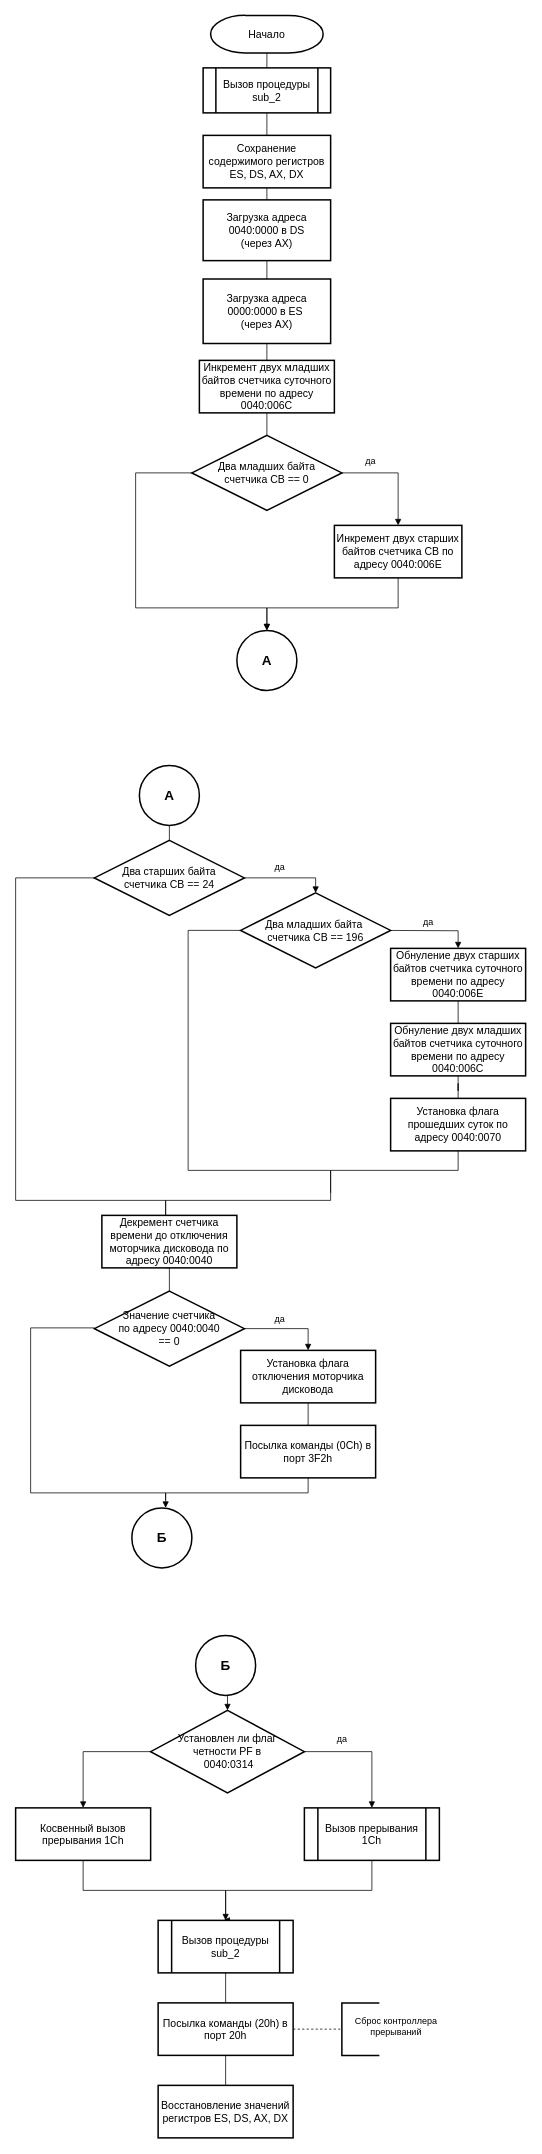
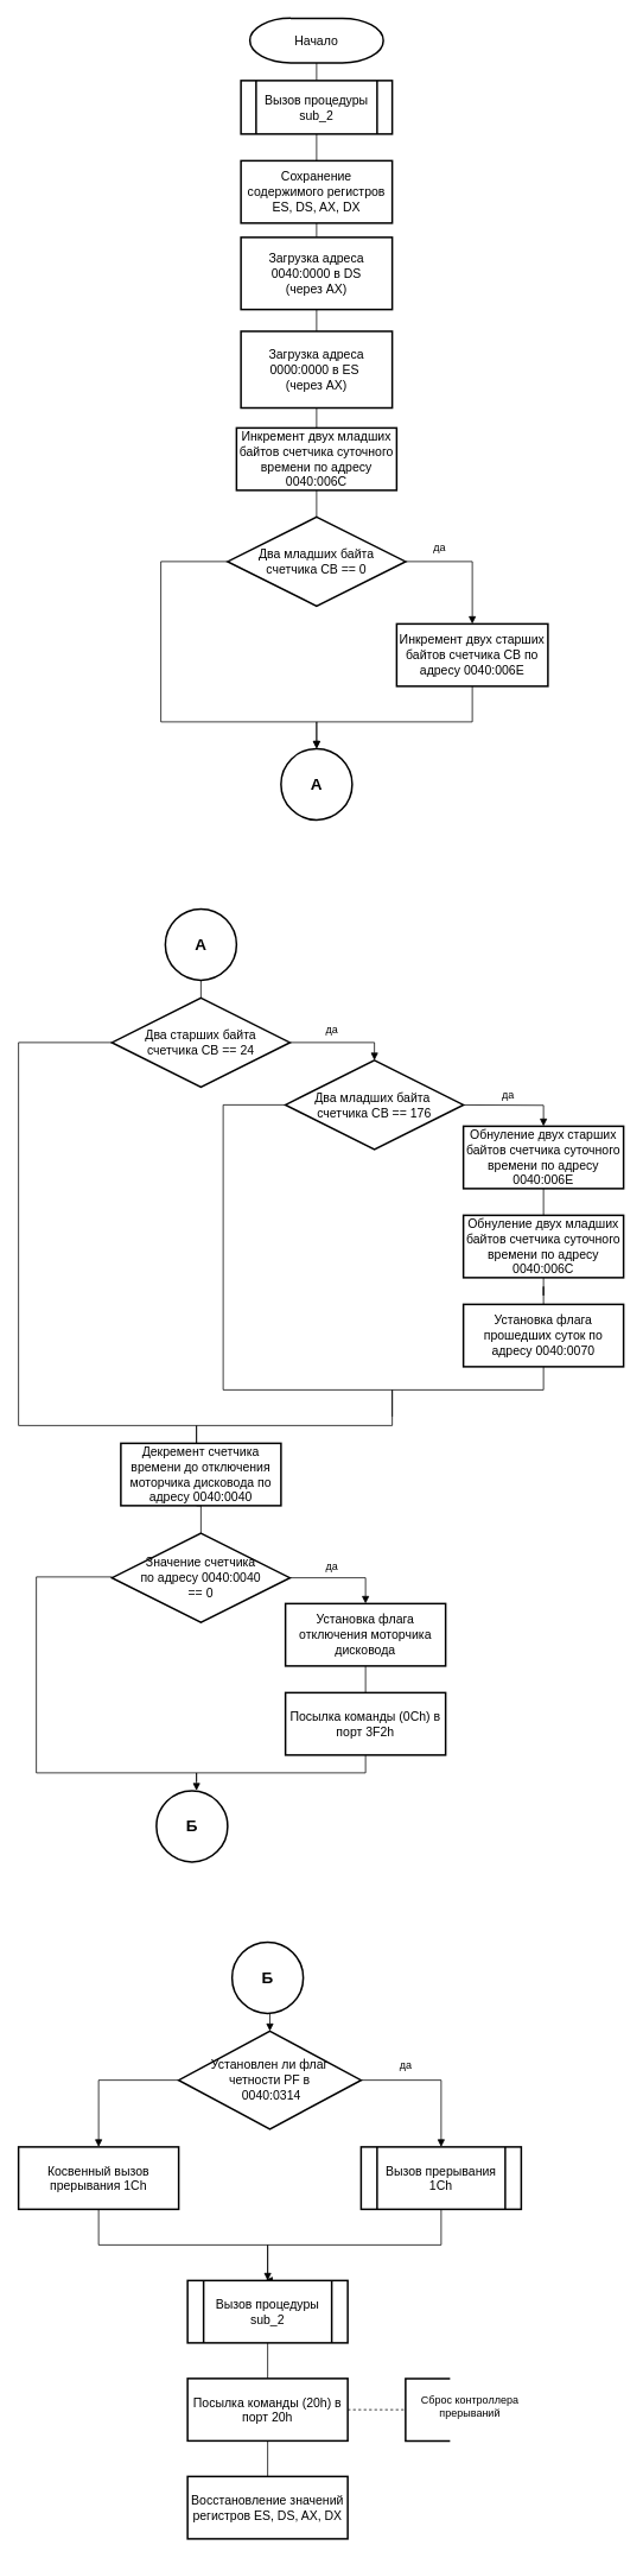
- <mxCell id="20" value="&lt;span style=&quot;font-size: 14px&quot;&gt;Два младших байта&amp;nbsp;&lt;/span&gt;&lt;br style=&quot;font-size: 14px&quot;&gt;&lt;span style=&quot;font-size: 14px&quot;&gt;счетчика СВ == 196&lt;/span&gt;" style="rhombus;whiteSpace=wrap;html=1;strokeWidth=2;" parent="1" vertex="1"><mxGeometry x="320" y="1190" width="200" height="100" as="geometry" /></mxCell>
+ <mxCell id="20" value="&lt;span style=&quot;font-size: 14px&quot;&gt;Два младших байта&amp;nbsp;&lt;/span&gt;&lt;br style=&quot;font-size: 14px&quot;&gt;&lt;span style=&quot;font-size: 14px&quot;&gt;счетчика СВ == 176&lt;/span&gt;" style="rhombus;whiteSpace=wrap;html=1;strokeWidth=2;" parent="1" vertex="1"><mxGeometry x="320" y="1190" width="200" height="100" as="geometry" /></mxCell>
